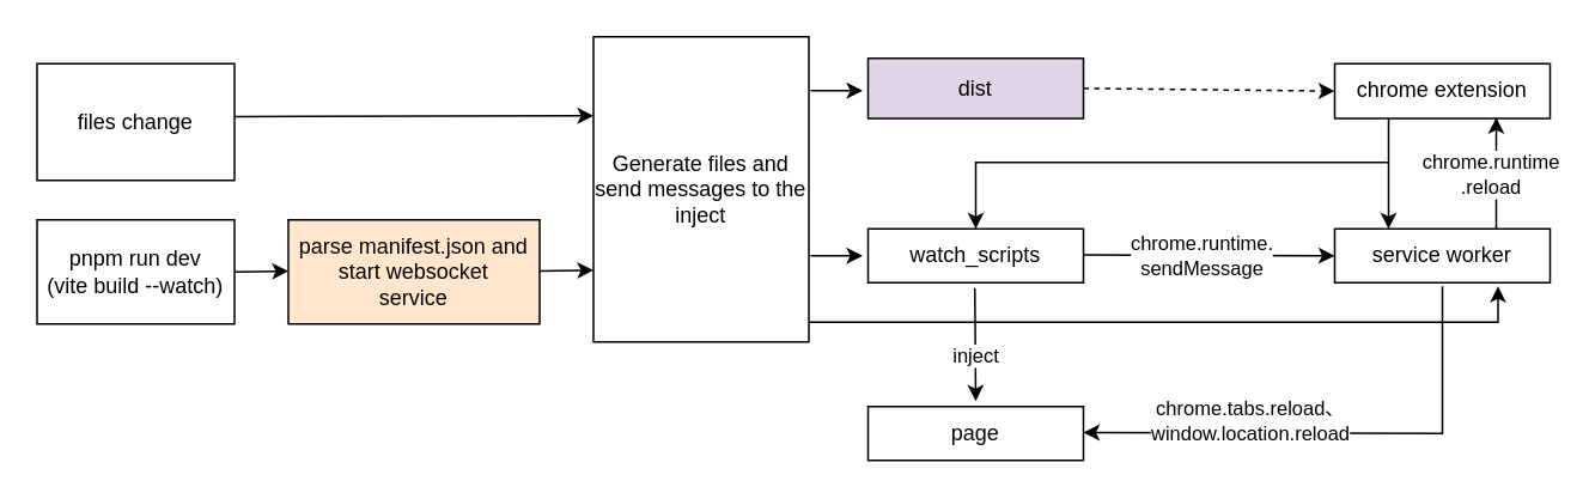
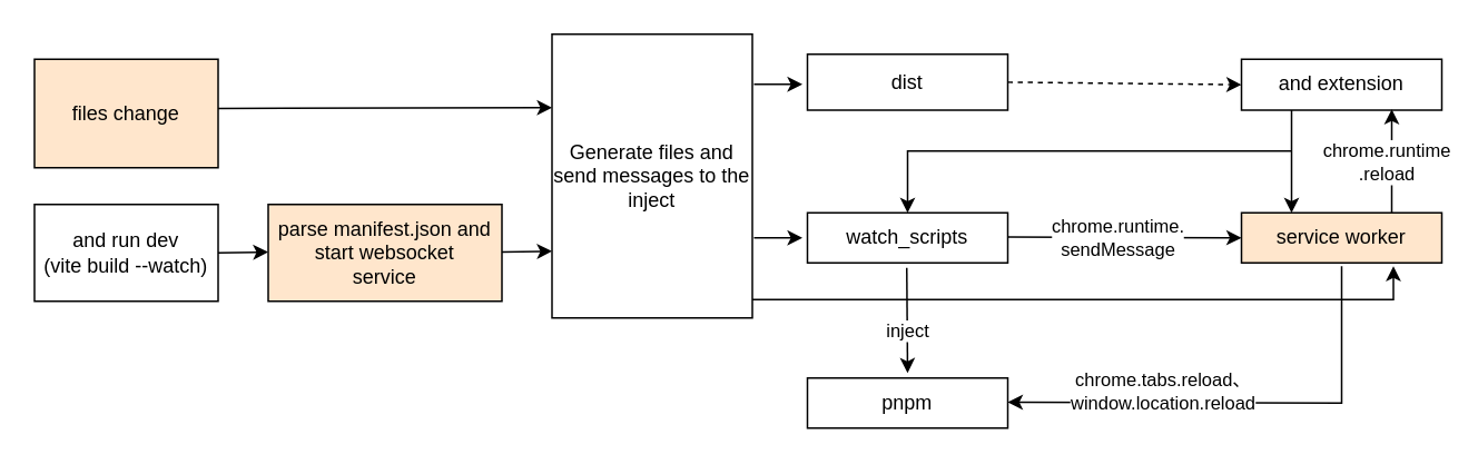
- <mxCell id="6" value="dist" style="rounded=0;whiteSpace=wrap;html=1;fillColor=#e1d5e7;" parent="1" vertex="1"><mxGeometry x="483" y="32" width="120" height="33.5" as="geometry" /></mxCell>
+ <mxCell id="6" value="dist" style="rounded=0;whiteSpace=wrap;html=1;" parent="1" vertex="1"><mxGeometry x="483" y="32" width="120" height="33.5" as="geometry" /></mxCell>
- <mxCell id="12" value="chrome extension" style="rounded=0;whiteSpace=wrap;html=1;" parent="1" vertex="1"><mxGeometry x="743" y="35" width="120" height="30.5" as="geometry" /></mxCell>
+ <mxCell id="12" value="and extension" style="rounded=0;whiteSpace=wrap;html=1;" parent="1" vertex="1"><mxGeometry x="743" y="35" width="120" height="30.5" as="geometry" /></mxCell>
- <mxCell id="2" value="files change" style="rounded=0;whiteSpace=wrap;html=1;" parent="1" vertex="1"><mxGeometry x="20" y="35" width="110" height="65" as="geometry" /></mxCell>
+ <mxCell id="2" value="files change" style="rounded=0;whiteSpace=wrap;html=1;fillColor=#ffe6cc;" parent="1" vertex="1"><mxGeometry x="20" y="35" width="110" height="65" as="geometry" /></mxCell>
- <mxCell id="13" value="service worker" style="rounded=0;whiteSpace=wrap;html=1;" parent="1" vertex="1"><mxGeometry x="743" y="127" width="120" height="30" as="geometry" /></mxCell>
+ <mxCell id="13" value="service worker" style="rounded=0;whiteSpace=wrap;html=1;fillColor=#ffe6cc;" parent="1" vertex="1"><mxGeometry x="743" y="127" width="120" height="30" as="geometry" /></mxCell>
- <mxCell id="3" value="pnpm run dev&lt;br&gt;(vite build --watch)" style="rounded=0;whiteSpace=wrap;html=1;" parent="1" vertex="1"><mxGeometry x="20" y="122" width="110" height="58" as="geometry" /></mxCell>
+ <mxCell id="3" value="and run dev&lt;br&gt;(vite build --watch)" style="rounded=0;whiteSpace=wrap;html=1;" parent="1" vertex="1"><mxGeometry x="20" y="122" width="110" height="58" as="geometry" /></mxCell>
- <mxCell id="22" value="page" style="rounded=0;whiteSpace=wrap;html=1;" parent="1" vertex="1"><mxGeometry x="483" y="226" width="120" height="30" as="geometry" /></mxCell>
+ <mxCell id="22" value="pnpm" style="rounded=0;whiteSpace=wrap;html=1;" parent="1" vertex="1"><mxGeometry x="483" y="226" width="120" height="30" as="geometry" /></mxCell>
